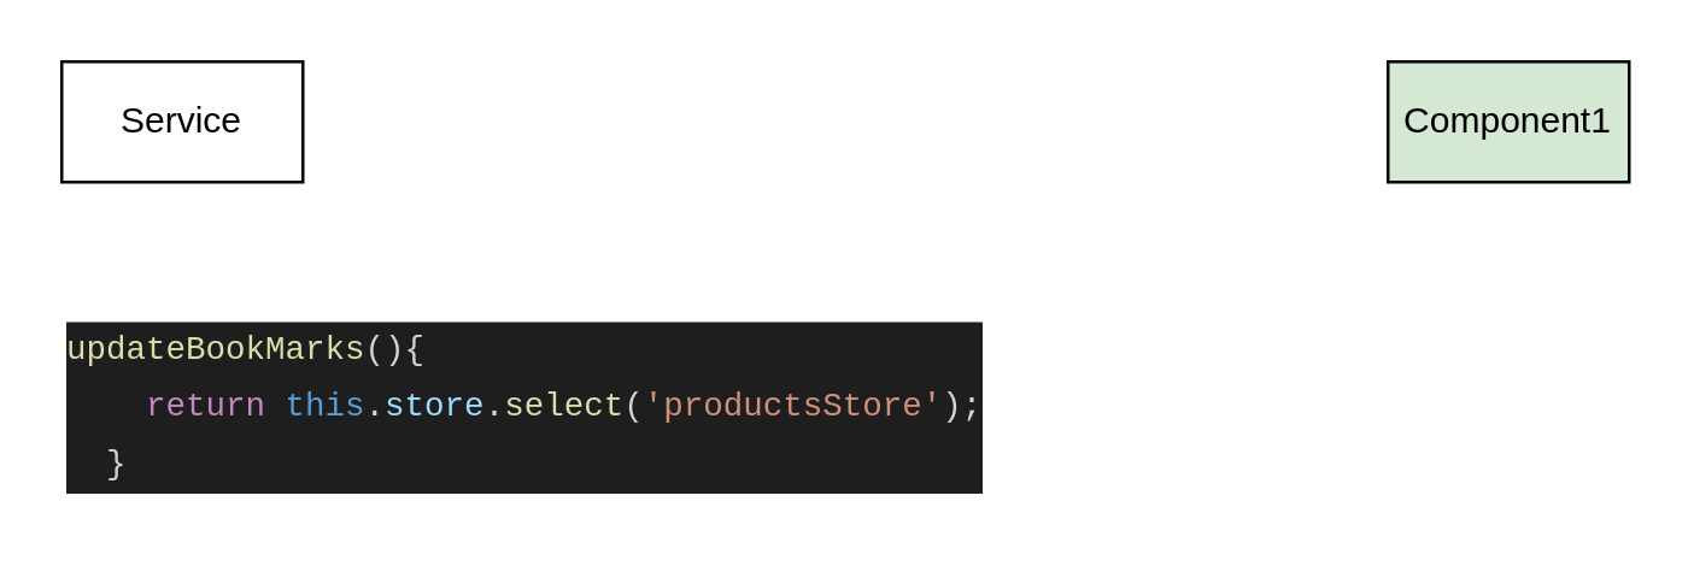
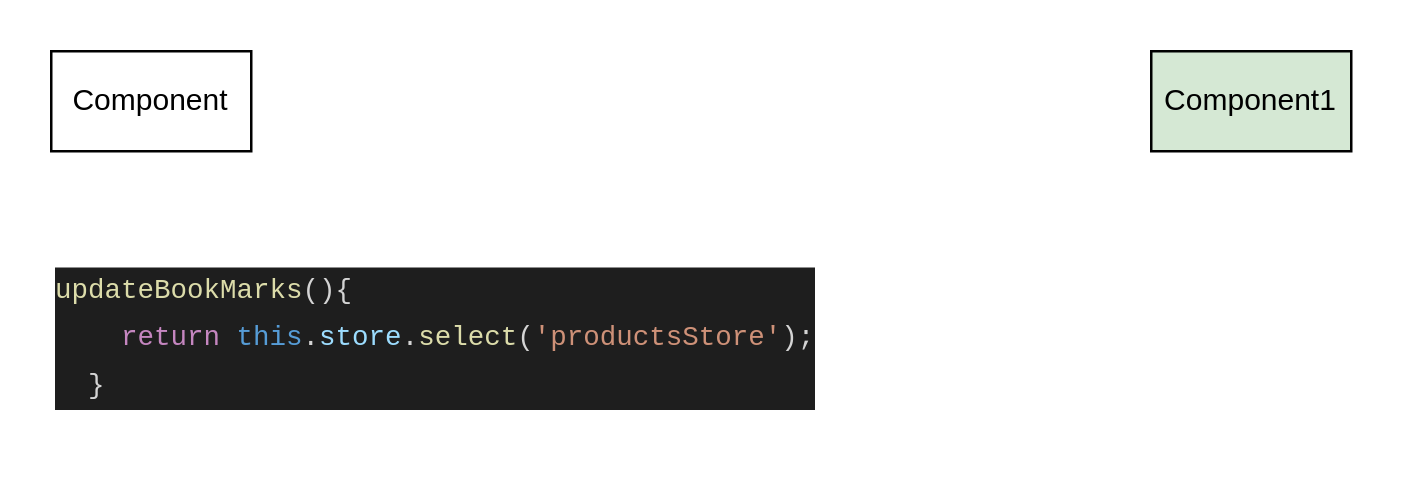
- <mxCell id="2" value="Service" style="rounded=0;whiteSpace=wrap;html=1;" vertex="1" parent="1"><mxGeometry x="20" y="20" width="80" height="40" as="geometry" /></mxCell>
+ <mxCell id="2" value="Component" style="rounded=0;whiteSpace=wrap;html=1;" vertex="1" parent="1"><mxGeometry x="20" y="20" width="80" height="40" as="geometry" /></mxCell>
